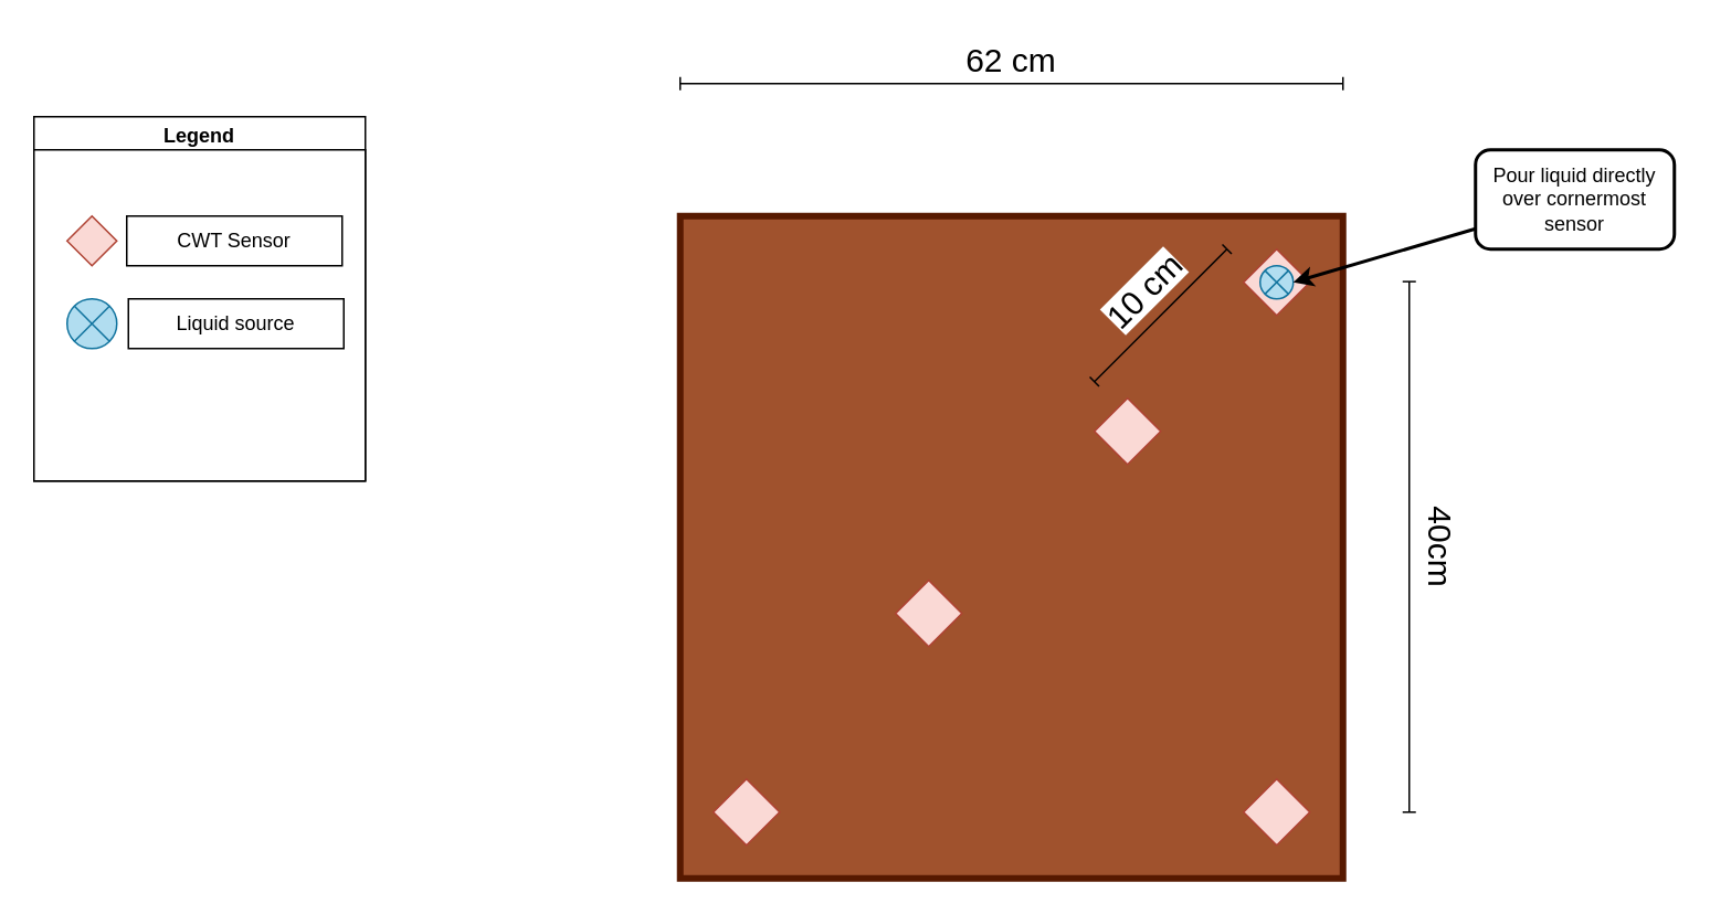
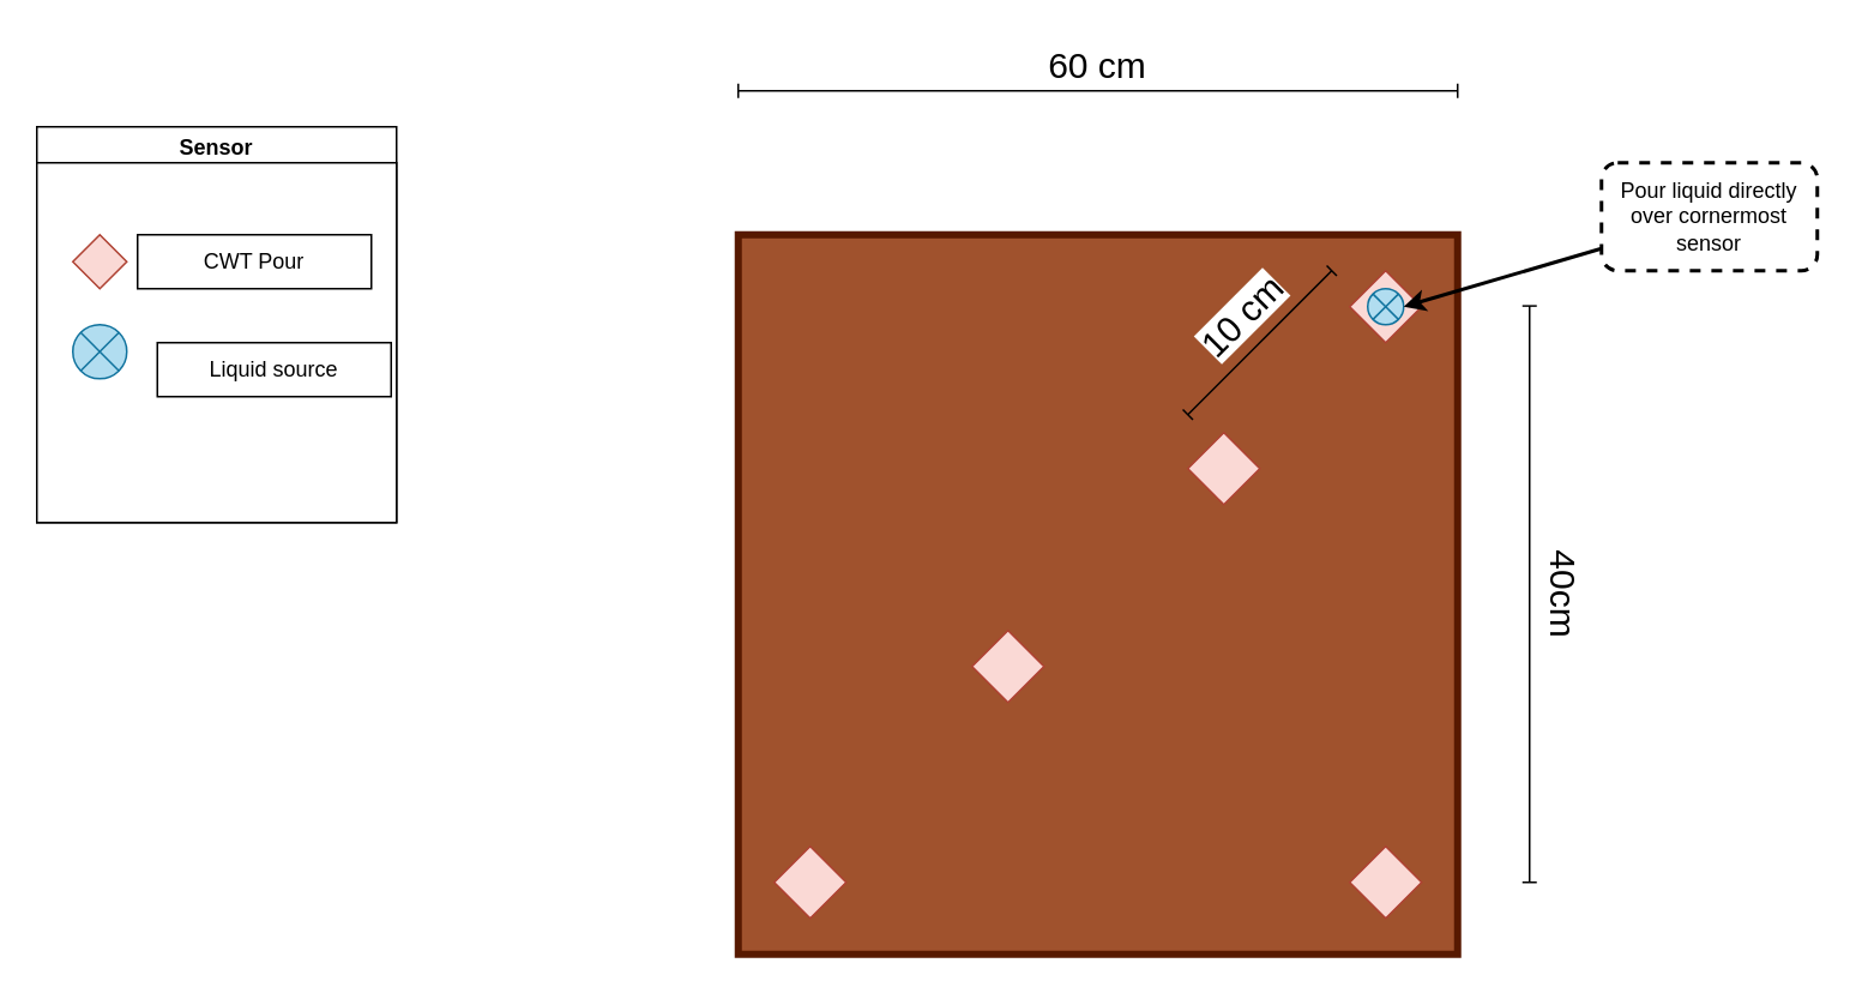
- <mxCell id="15" value="&lt;font style=&quot;font-size: 20px;&quot;&gt;62 cm&lt;/font&gt;" style="text;html=1;strokeColor=none;fillColor=none;align=center;verticalAlign=middle;whiteSpace=wrap;rounded=0;" vertex="1" parent="1"><mxGeometry x="580" y="20" width="60" height="30" as="geometry" /></mxCell>
+ <mxCell id="15" value="&lt;font style=&quot;font-size: 20px;&quot;&gt;60 cm&lt;/font&gt;" style="text;html=1;strokeColor=none;fillColor=none;align=center;verticalAlign=middle;whiteSpace=wrap;rounded=0;" vertex="1" parent="1"><mxGeometry x="580" y="20" width="60" height="30" as="geometry" /></mxCell>
- <mxCell id="3" value="Legend" style="swimlane;whiteSpace=wrap;html=1;" vertex="1" parent="1"><mxGeometry x="20" y="70" width="200" height="220" as="geometry" /></mxCell>
+ <mxCell id="3" value="Sensor" style="swimlane;whiteSpace=wrap;html=1;" vertex="1" parent="1"><mxGeometry x="20" y="70" width="200" height="220" as="geometry" /></mxCell>
- <mxCell id="20" value="Pour liquid directly over cornermost sensor" style="rounded=1;whiteSpace=wrap;html=1;strokeWidth=2;" vertex="1" parent="1"><mxGeometry x="890" y="90" width="120" height="60" as="geometry" /></mxCell>
+ <mxCell id="20" value="Pour liquid directly over cornermost sensor" style="rounded=1;whiteSpace=wrap;html=1;strokeWidth=2;dashed=1;" vertex="1" parent="1"><mxGeometry x="890" y="90" width="120" height="60" as="geometry" /></mxCell>
- <mxCell id="5" value="CWT Sensor" style="rounded=0;whiteSpace=wrap;html=1;" vertex="1" parent="3"><mxGeometry x="56" y="60" width="130" height="30" as="geometry" /></mxCell>
+ <mxCell id="5" value="CWT Pour" style="rounded=0;whiteSpace=wrap;html=1;" vertex="1" parent="3"><mxGeometry x="56" y="60" width="130" height="30" as="geometry" /></mxCell>
- <mxCell id="8" value="Liquid source" style="rounded=0;whiteSpace=wrap;html=1;" vertex="1" parent="3"><mxGeometry x="57" y="110" width="130" height="30" as="geometry" /></mxCell>
+ <mxCell id="8" value="Liquid source" style="rounded=0;whiteSpace=wrap;html=1;" vertex="1" parent="3"><mxGeometry x="67" y="120" width="130" height="30" as="geometry" /></mxCell>
